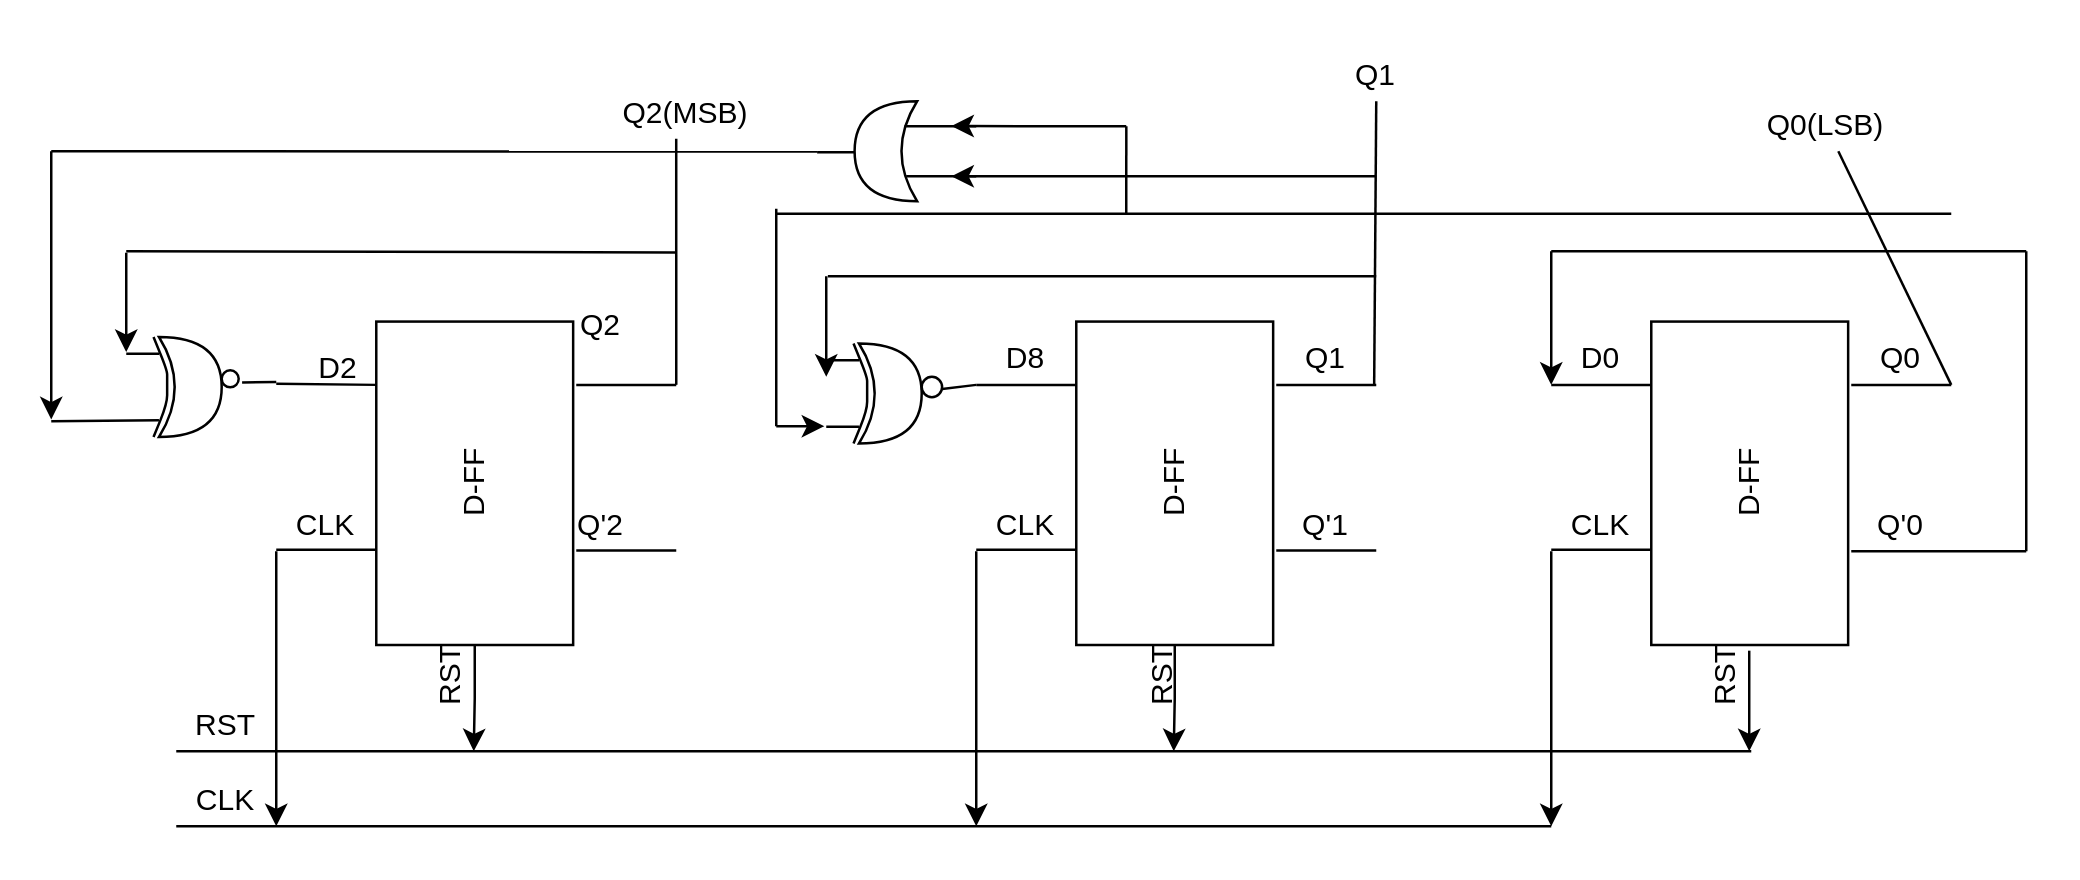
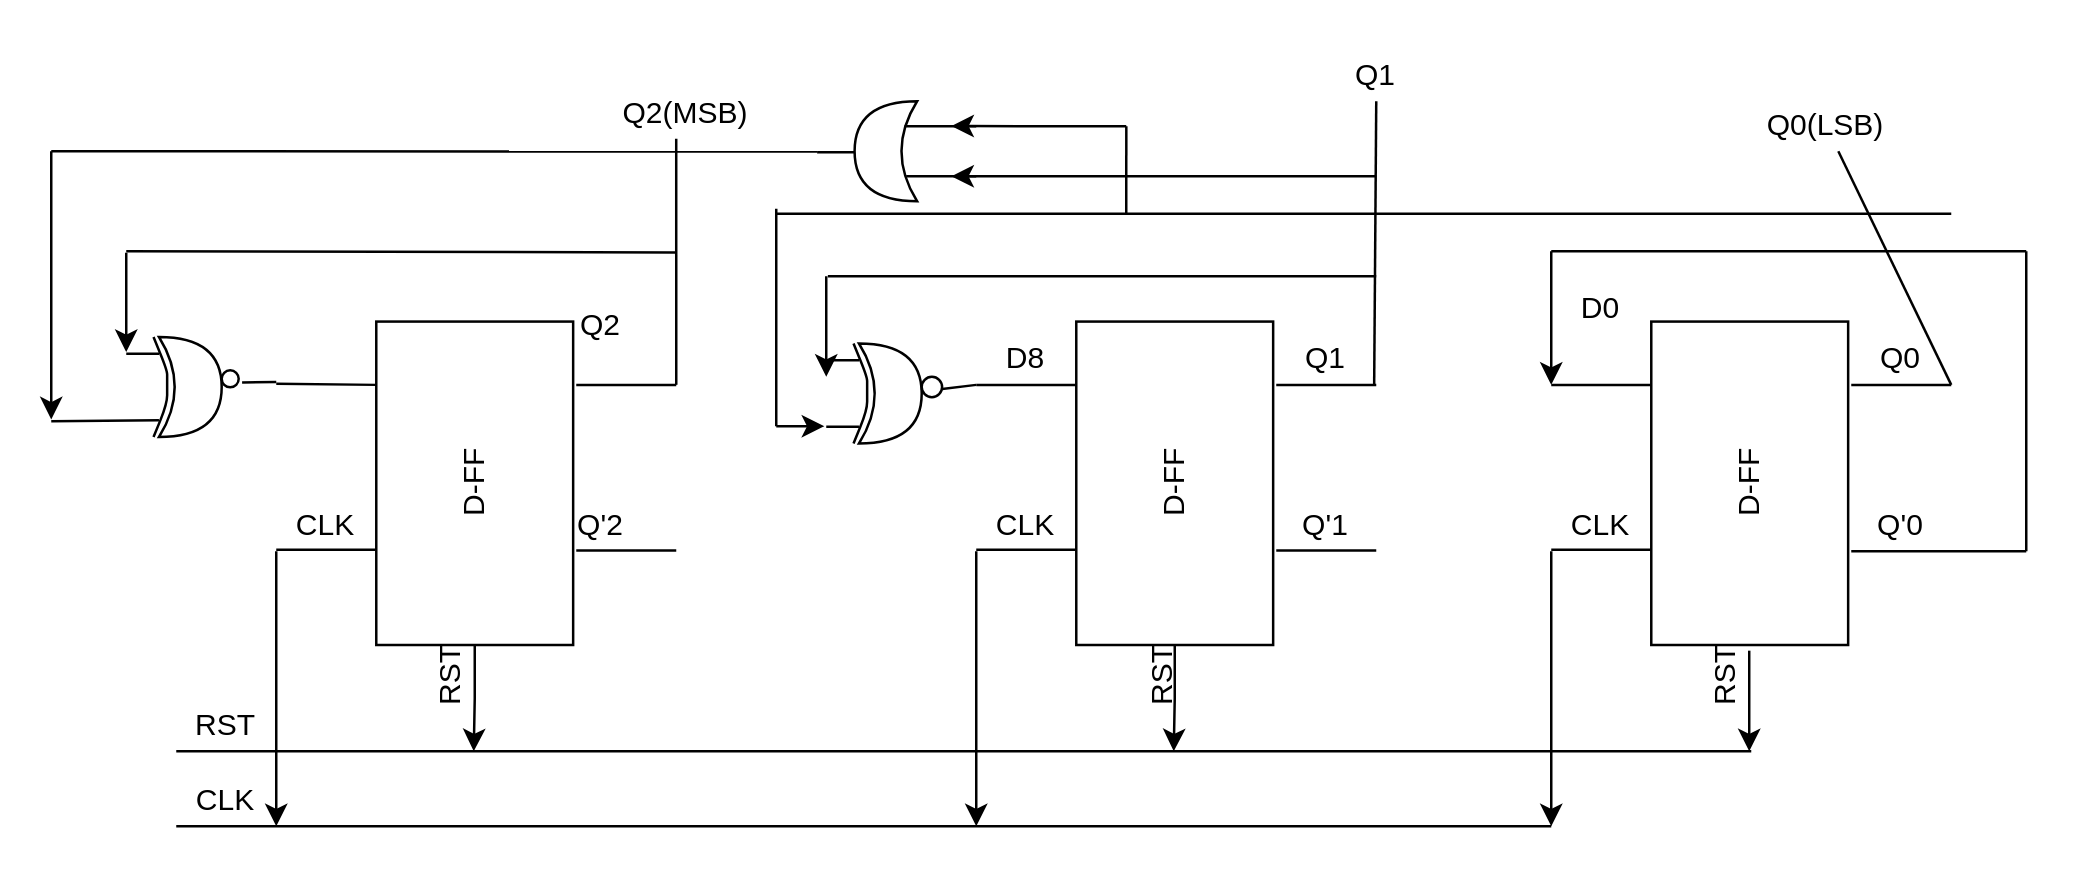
- <mxCell id="30" value="D0" style="text;html=1;strokeColor=none;fillColor=none;align=center;verticalAlign=middle;whiteSpace=wrap;rounded=0;" vertex="1" parent="2"><mxGeometry x="600" y="113.45" width="40" height="20" as="geometry" /></mxCell>
+ <mxCell id="30" value="D0" style="text;html=1;strokeColor=none;fillColor=none;align=center;verticalAlign=middle;whiteSpace=wrap;rounded=0;" vertex="1" parent="2"><mxGeometry x="600" y="93.45" width="40" height="20" as="geometry" /></mxCell>
- <mxCell id="10" value="D2" style="text;html=1;strokeColor=none;fillColor=none;align=center;verticalAlign=middle;whiteSpace=wrap;rounded=0;" vertex="1" parent="2"><mxGeometry x="100" y="120.35" width="30" height="13.1" as="geometry" /></mxCell>
